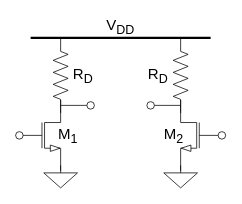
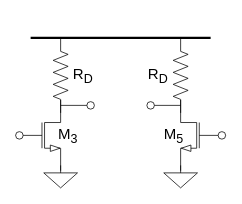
- <mxCell id="17" value="V&lt;sub&gt;DD&lt;/sub&gt;" style="text;html=1;align=center;verticalAlign=middle;whiteSpace=wrap;rounded=0;fontSize=20;" vertex="1" parent="1"><mxGeometry x="130" y="20" width="60" height="30" as="geometry" /></mxCell>
- <mxCell id="9" value="&lt;span style=&quot;font-size: 20px;&quot;&gt;M&lt;sub&gt;1&lt;/sub&gt;&lt;/span&gt;" style="text;html=1;align=center;verticalAlign=middle;whiteSpace=wrap;rounded=0;" vertex="1" parent="1"><mxGeometry x="60" y="165" width="60" height="30" as="geometry" /></mxCell>
+ <mxCell id="9" value="&lt;span style=&quot;font-size: 20px;&quot;&gt;M&lt;sub&gt;3&lt;/sub&gt;&lt;/span&gt;" style="text;html=1;align=center;verticalAlign=middle;whiteSpace=wrap;rounded=0;" vertex="1" parent="1"><mxGeometry x="60" y="165" width="60" height="30" as="geometry" /></mxCell>
- <mxCell id="10" value="&lt;span style=&quot;font-size: 20px;&quot;&gt;M&lt;sub&gt;2&lt;/sub&gt;&lt;/span&gt;" style="text;html=1;align=center;verticalAlign=middle;whiteSpace=wrap;rounded=0;" vertex="1" parent="1"><mxGeometry x="201" y="165" width="60" height="30" as="geometry" /></mxCell>
+ <mxCell id="10" value="&lt;span style=&quot;font-size: 20px;&quot;&gt;M&lt;sub&gt;5&lt;/sub&gt;&lt;/span&gt;" style="text;html=1;align=center;verticalAlign=middle;whiteSpace=wrap;rounded=0;" vertex="1" parent="1"><mxGeometry x="201" y="165" width="60" height="30" as="geometry" /></mxCell>
